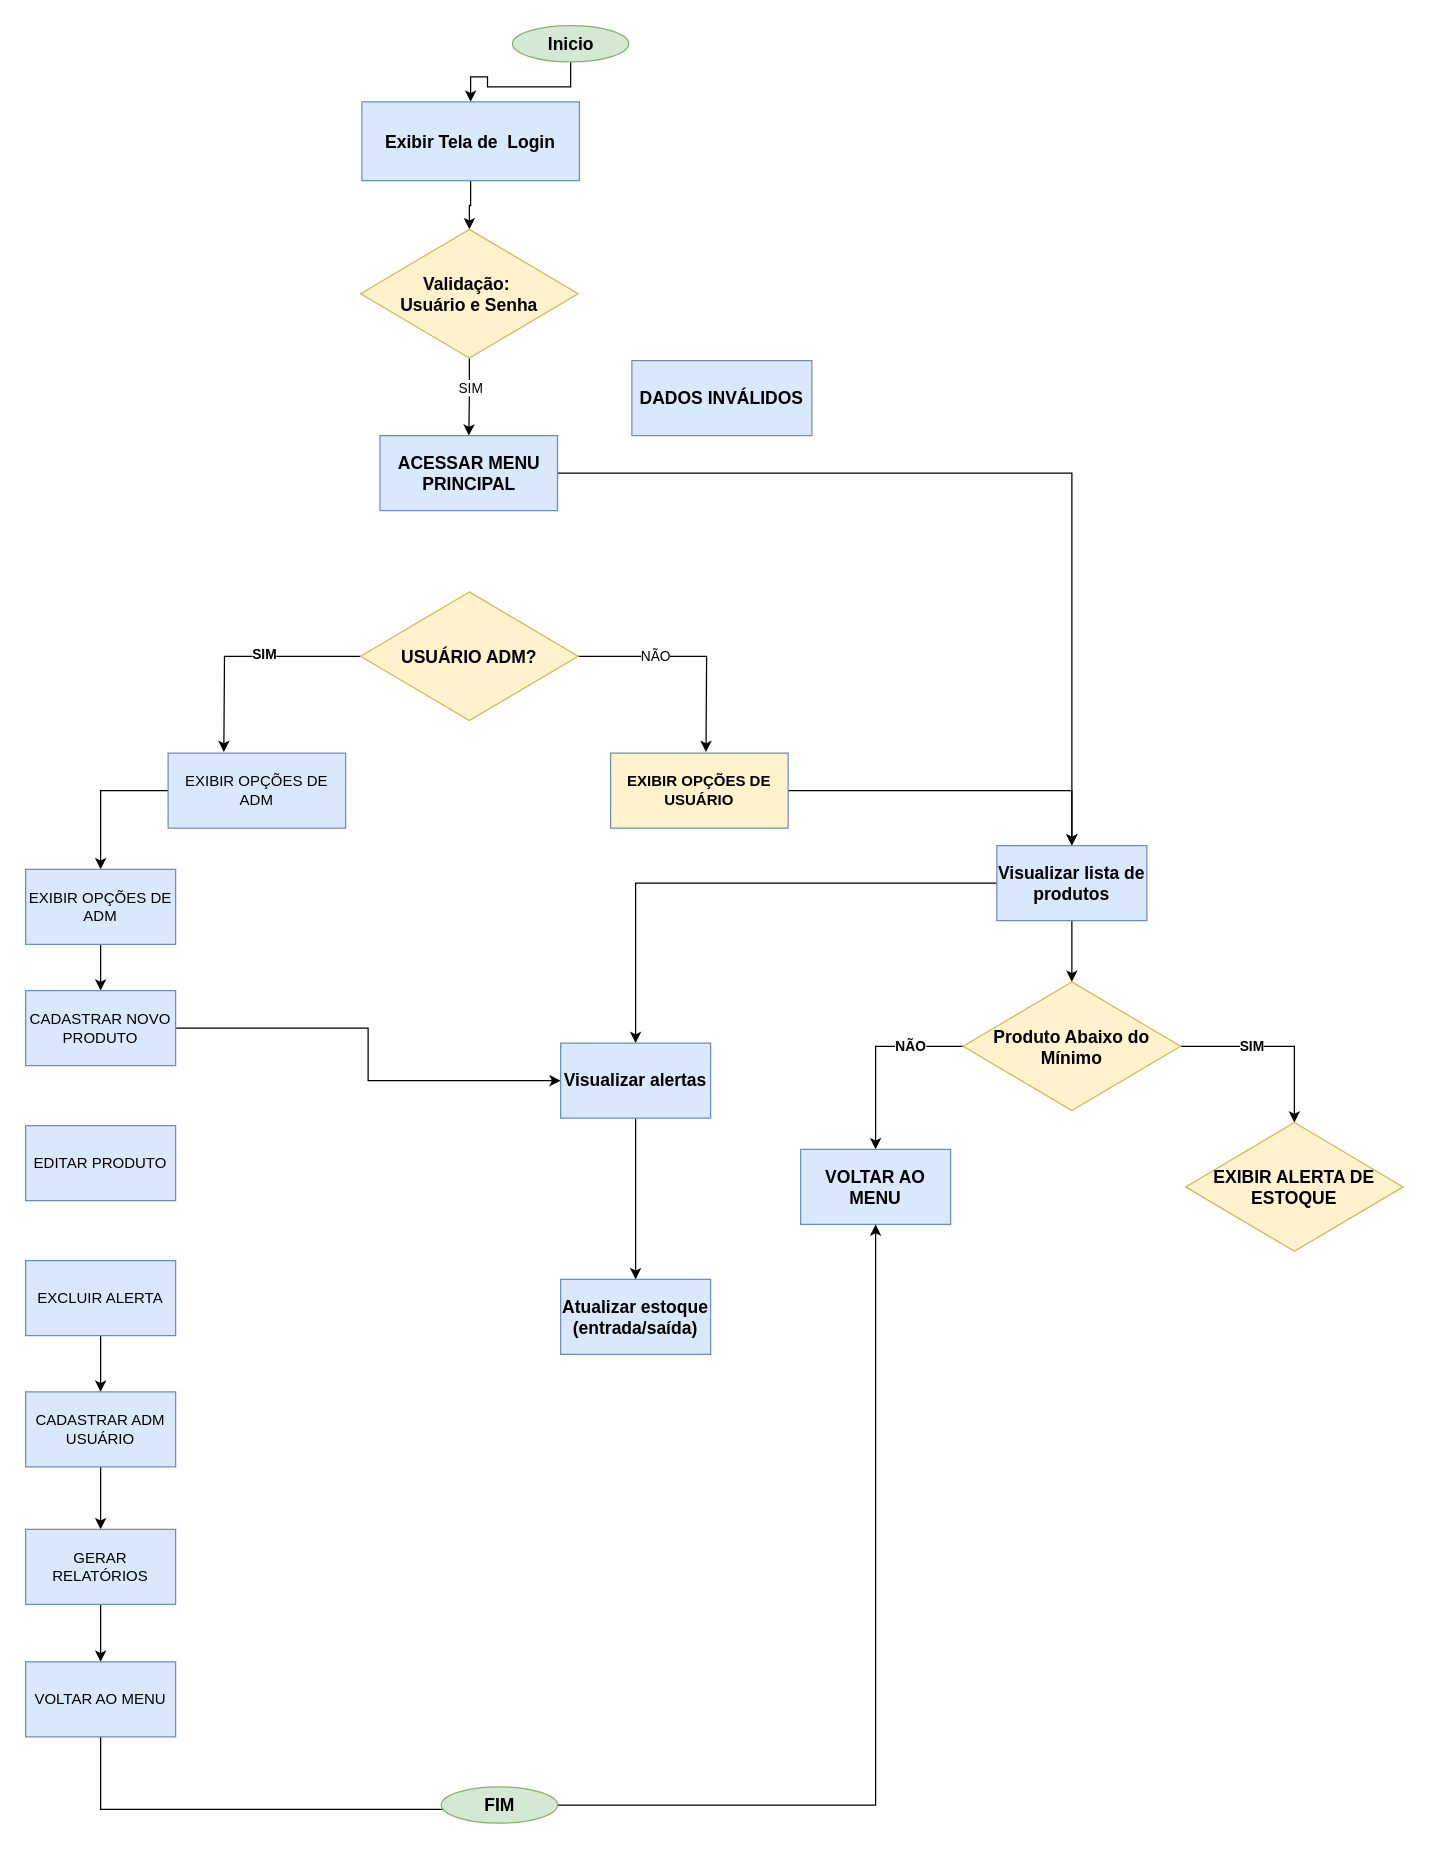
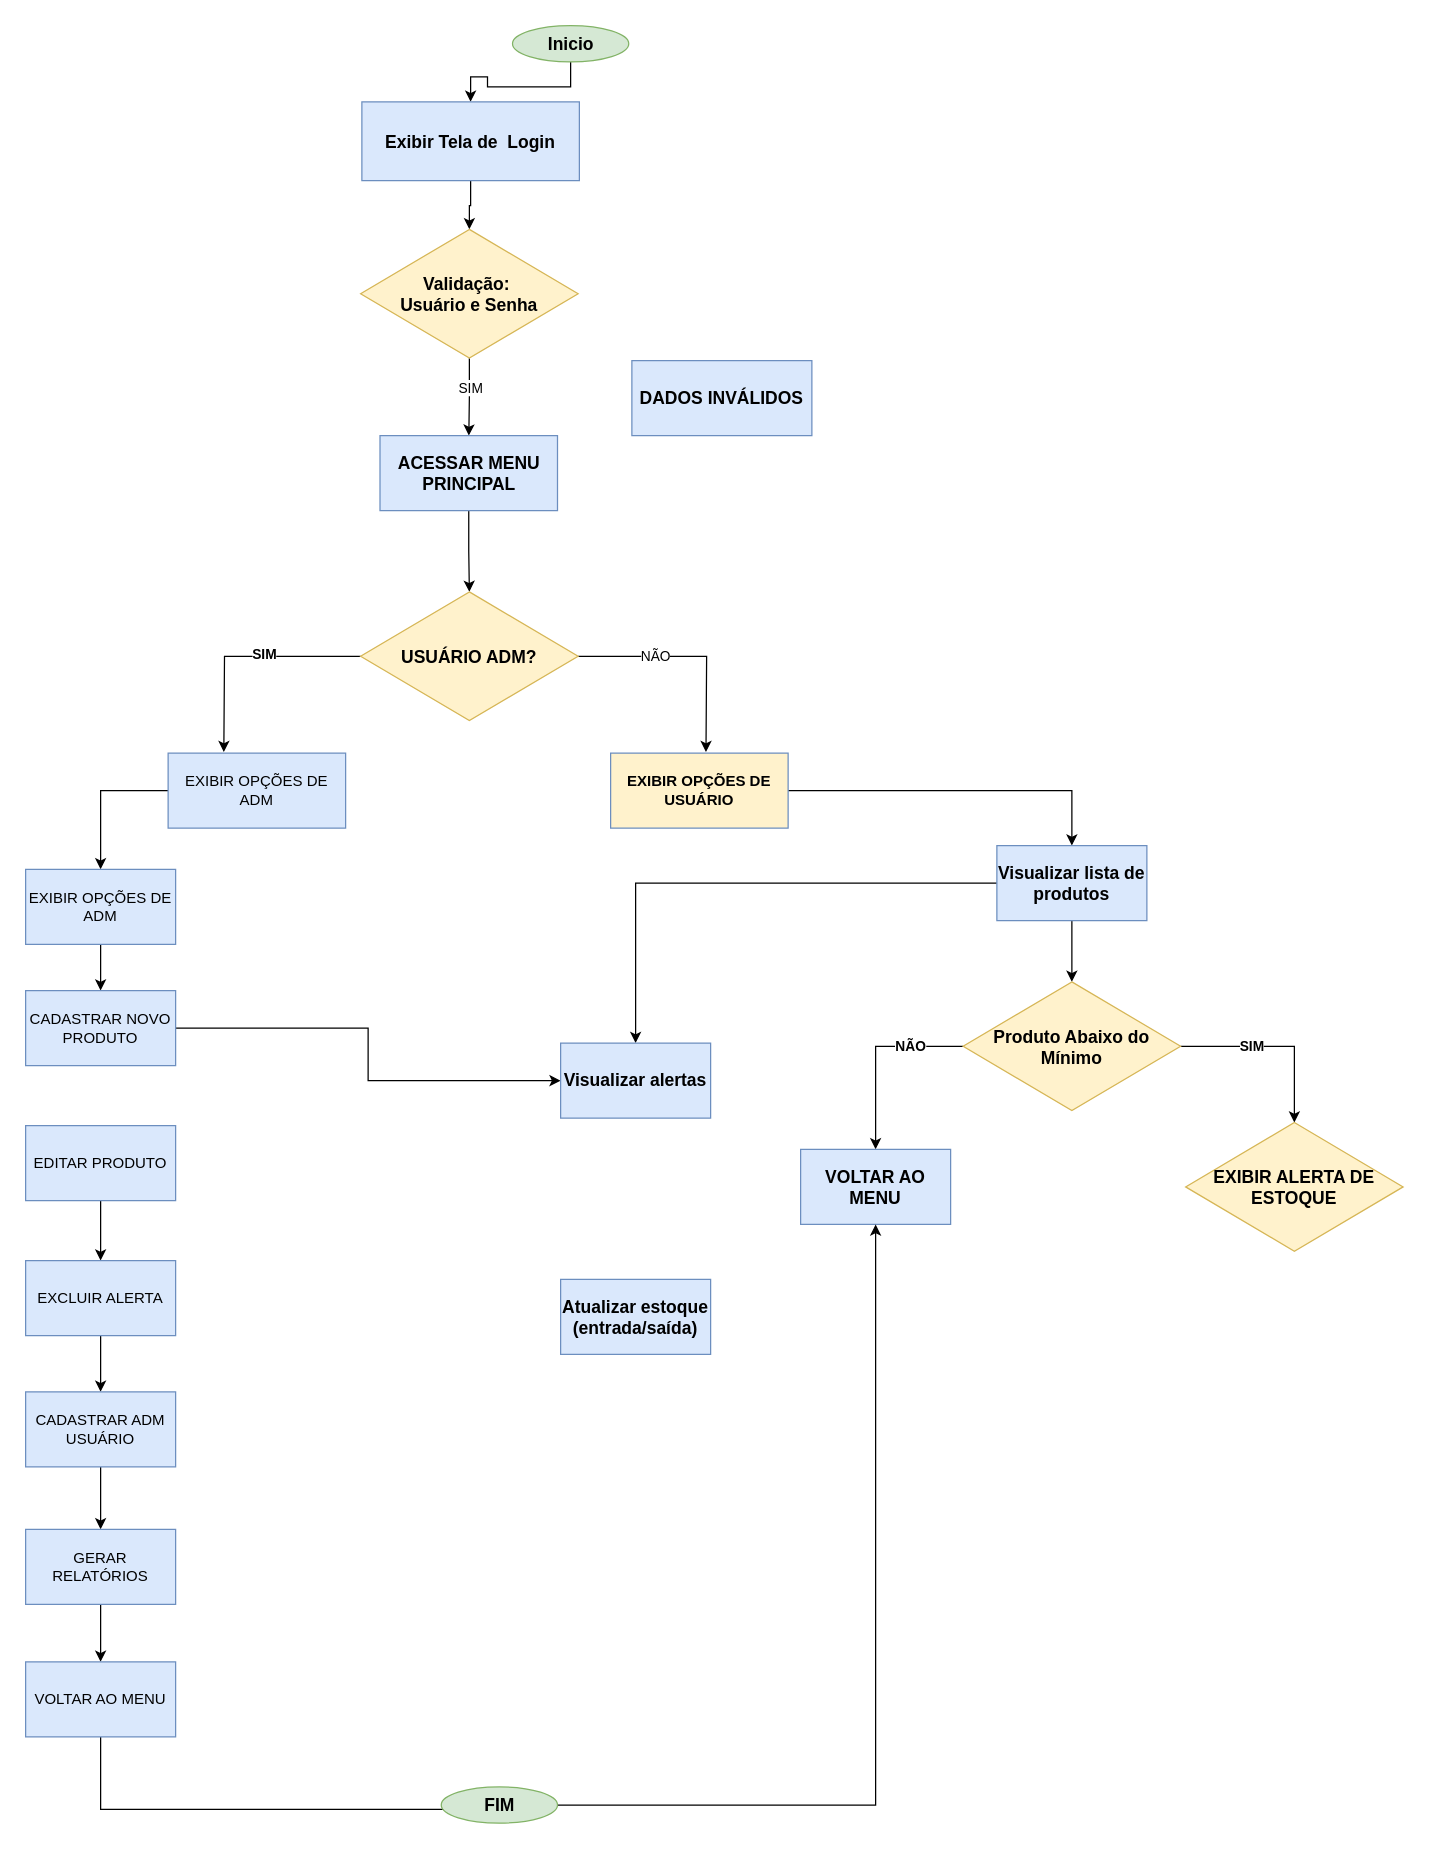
- <mxCell id="10" value="" style="edgeStyle=orthogonalEdgeStyle;rounded=0;orthogonalLoop=1;jettySize=auto;html=1;" edge="1" parent="1" source="11" target="37"><mxGeometry relative="1" as="geometry" /></mxCell>
+ <mxCell id="10" value="" style="edgeStyle=orthogonalEdgeStyle;rounded=0;orthogonalLoop=1;jettySize=auto;html=1;" edge="1" parent="1" source="11" target="16"><mxGeometry relative="1" as="geometry" /></mxCell>
- <mxCell id="39" value="" style="edgeStyle=orthogonalEdgeStyle;rounded=0;orthogonalLoop=1;jettySize=auto;html=1;" edge="1" parent="1" source="40" target="38"><mxGeometry relative="1" as="geometry" /></mxCell>
+ <mxCell id="25" value="" style="edgeStyle=orthogonalEdgeStyle;rounded=0;orthogonalLoop=1;jettySize=auto;html=1;" edge="1" parent="1" source="26" target="28"><mxGeometry relative="1" as="geometry" /></mxCell>
